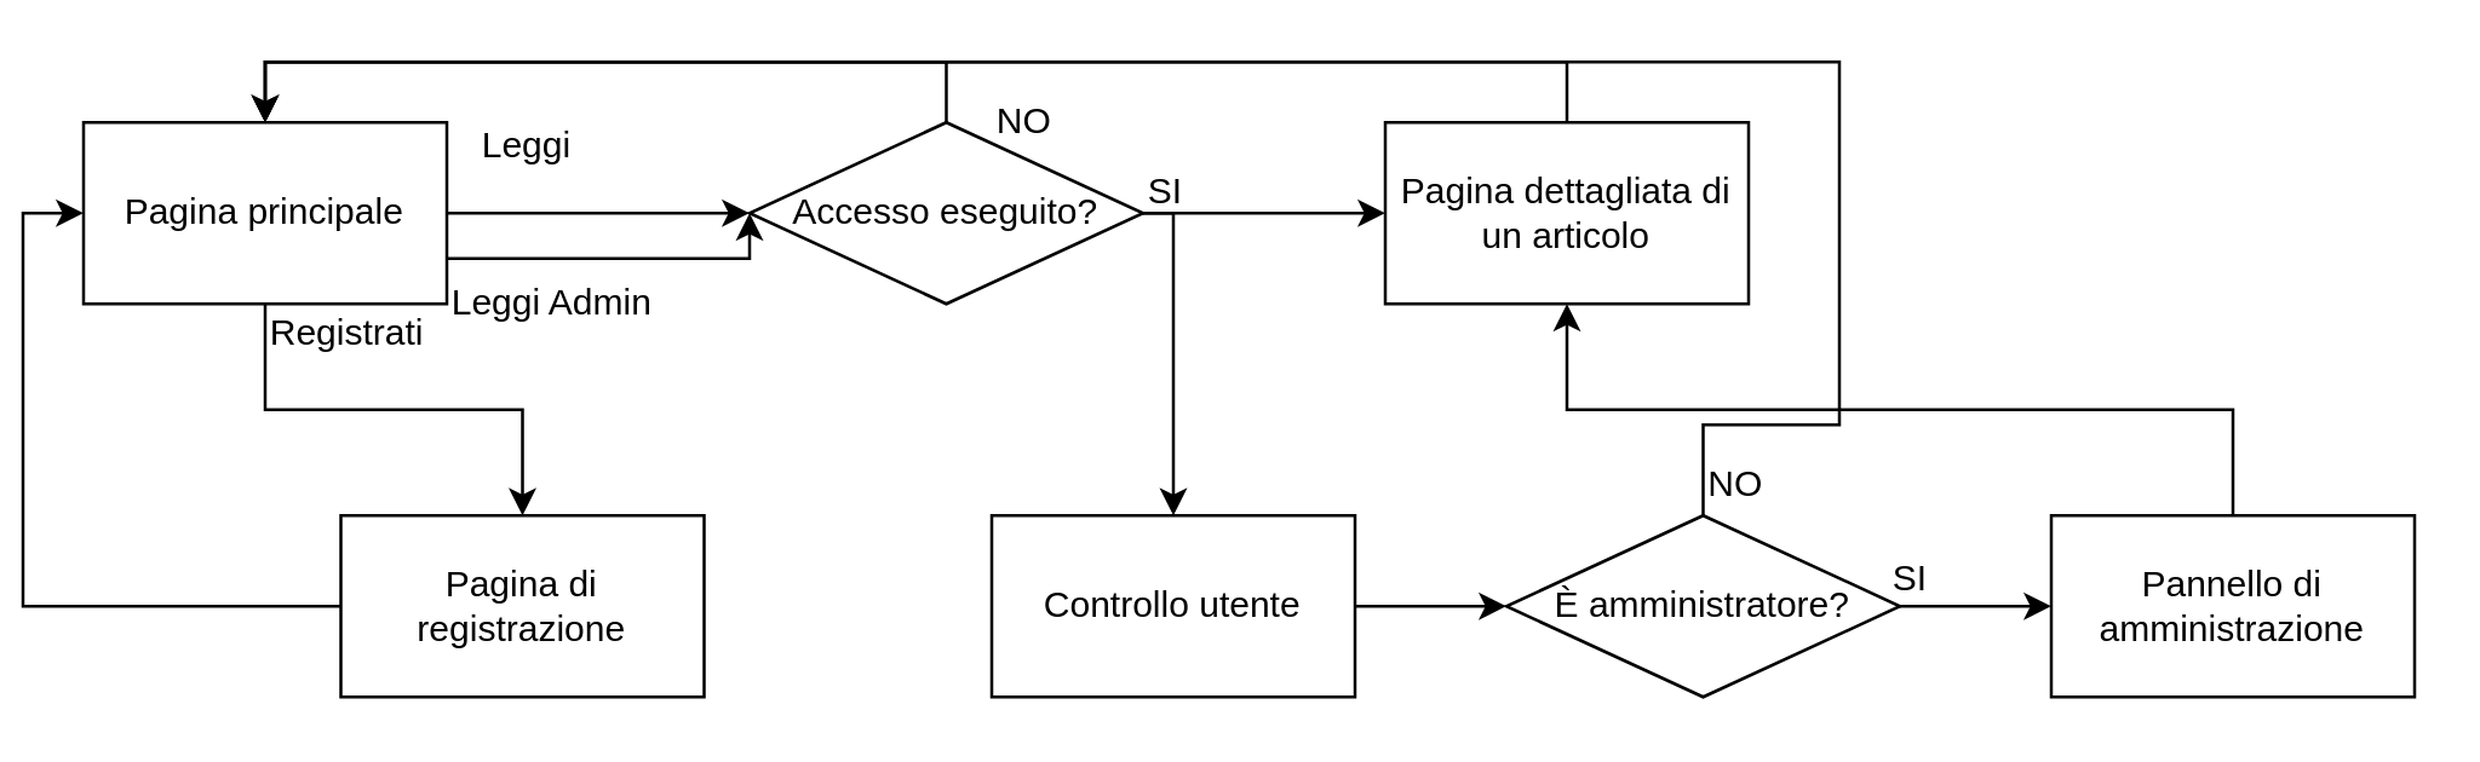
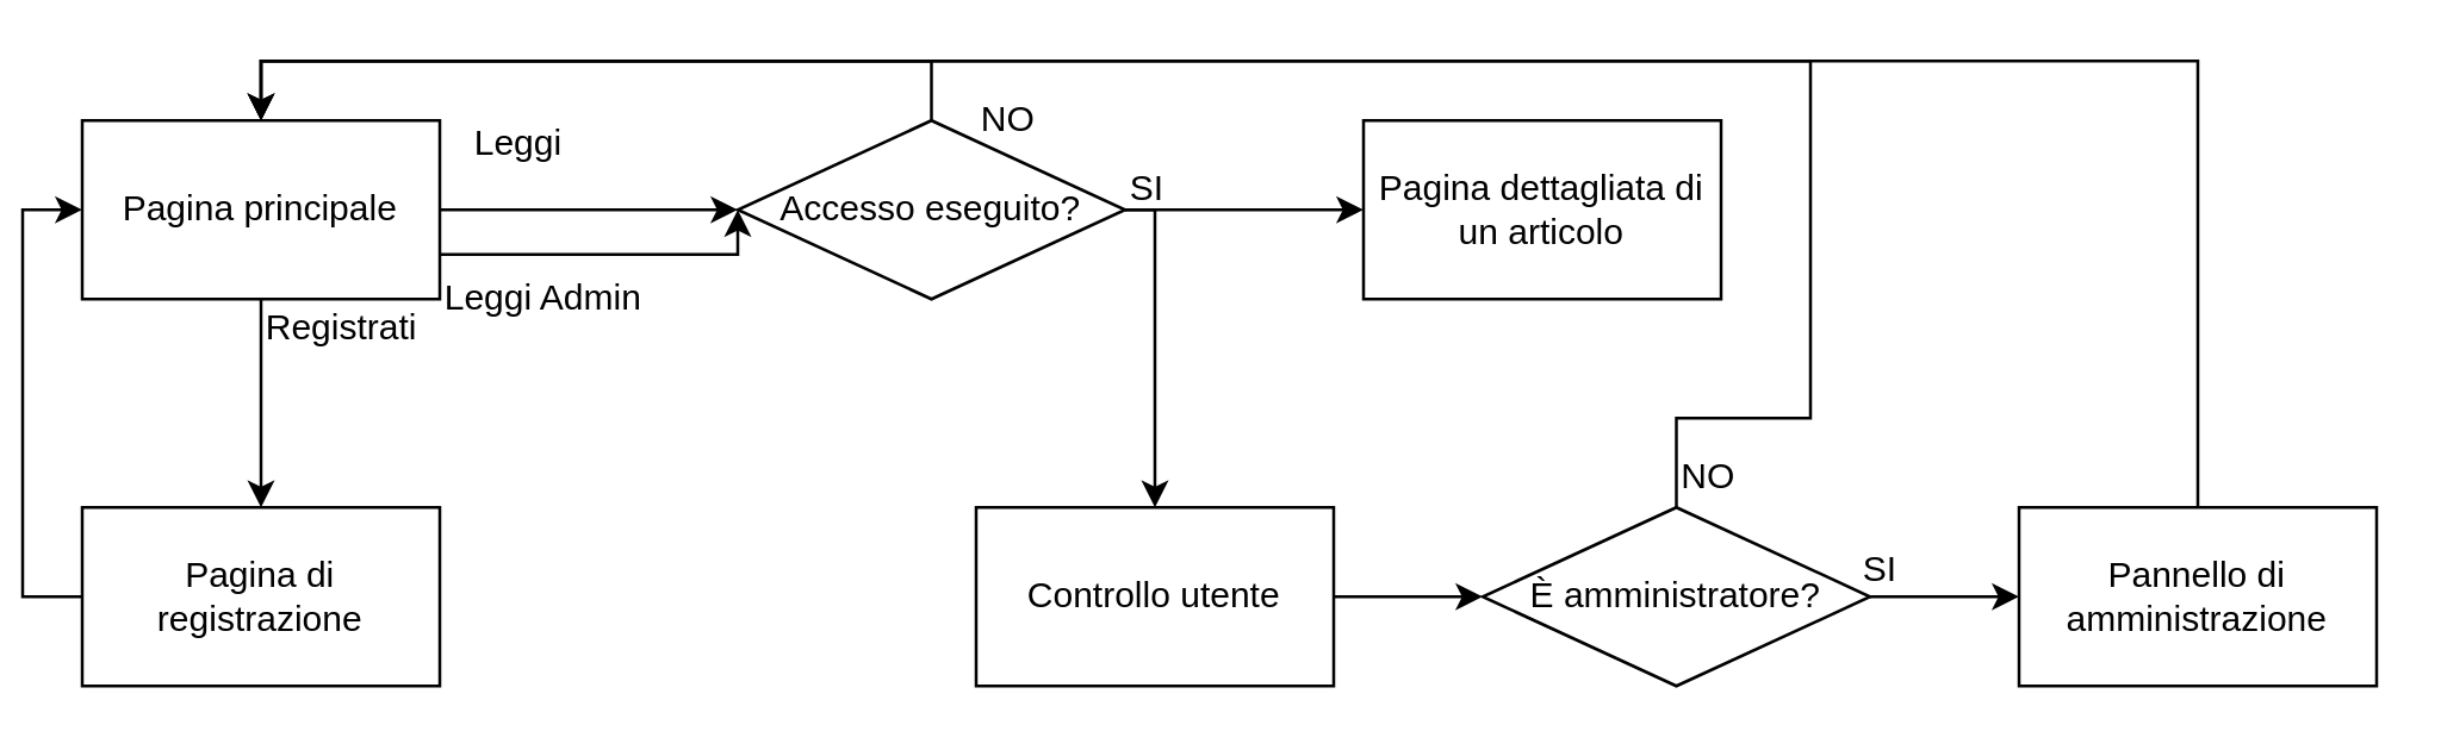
- <mxCell id="8" style="edgeStyle=orthogonalEdgeStyle;rounded=0;orthogonalLoop=1;jettySize=auto;html=1;exitX=0.5;exitY=0;exitDx=0;exitDy=0;entryX=0.5;entryY=0;entryDx=0;entryDy=0;" edge="1" parent="1" source="9" target="5"><mxGeometry relative="1" as="geometry" /></mxCell>
- <mxCell id="18" style="edgeStyle=orthogonalEdgeStyle;rounded=0;orthogonalLoop=1;jettySize=auto;html=1;exitX=0.5;exitY=0;exitDx=0;exitDy=0;" edge="1" parent="1" source="19" target="9"><mxGeometry relative="1" as="geometry" /></mxCell>
+ <mxCell id="18" style="edgeStyle=orthogonalEdgeStyle;rounded=0;orthogonalLoop=1;jettySize=auto;html=1;exitX=0.5;exitY=0;exitDx=0;exitDy=0;entryX=0.5;entryY=0;entryDx=0;entryDy=0;" edge="1" parent="1" source="19" target="5"><mxGeometry relative="1" as="geometry" /></mxCell>
- <mxCell id="7" value="Pagina di registrazione" style="rounded=0;whiteSpace=wrap;html=1;" vertex="1" parent="1"><mxGeometry x="105" y="170" width="120" height="60" as="geometry" /></mxCell>
+ <mxCell id="7" value="Pagina di registrazione" style="rounded=0;whiteSpace=wrap;html=1;" vertex="1" parent="1"><mxGeometry x="20" y="170" width="120" height="60" as="geometry" /></mxCell>
